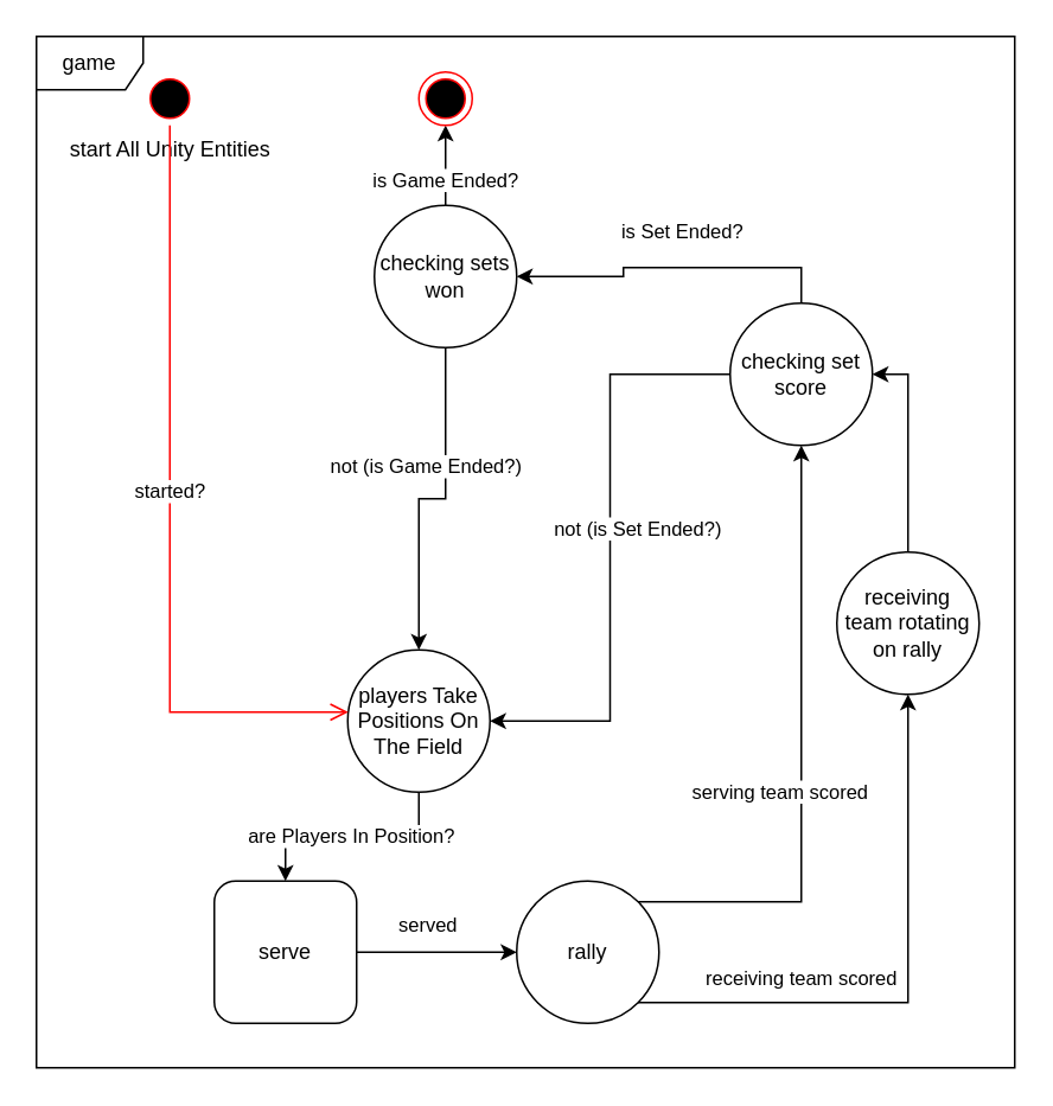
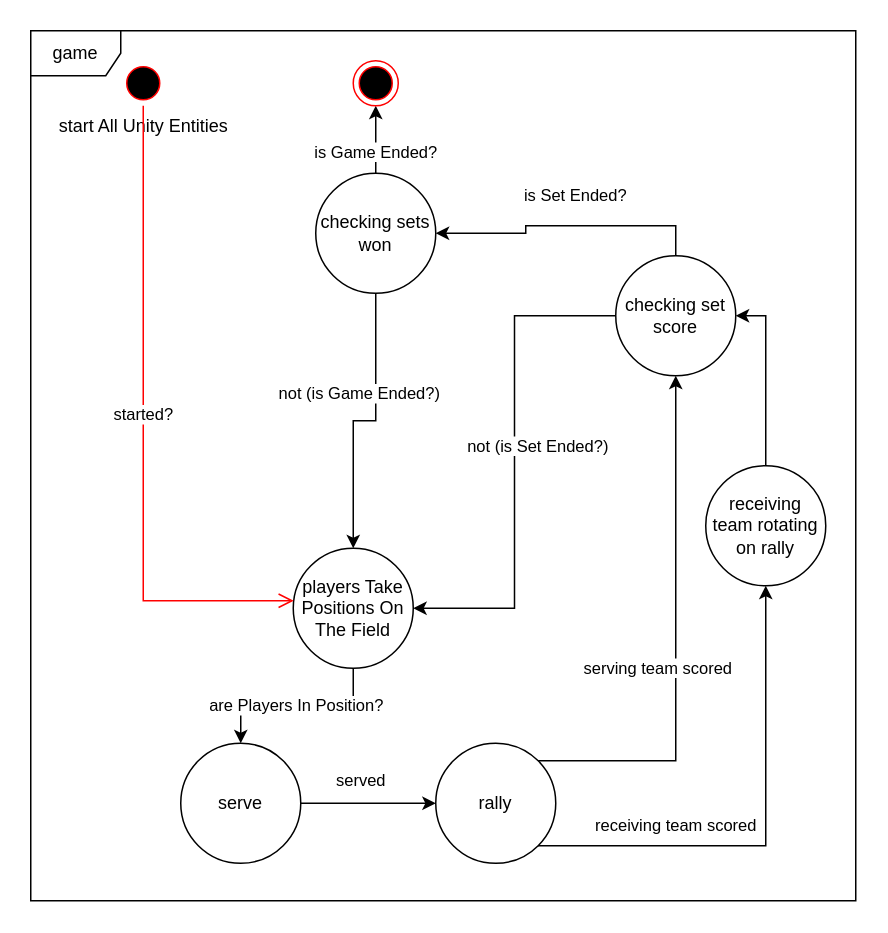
- <mxCell id="20" value="serve" style="whiteSpace=wrap;html=1;aspect=fixed;rounded=1;" parent="1" vertex="1"><mxGeometry x="120" y="495" width="80" height="80" as="geometry" /></mxCell>
+ <mxCell id="20" value="serve" style="ellipse;whiteSpace=wrap;html=1;aspect=fixed;" parent="1" vertex="1"><mxGeometry x="120" y="495" width="80" height="80" as="geometry" /></mxCell>
